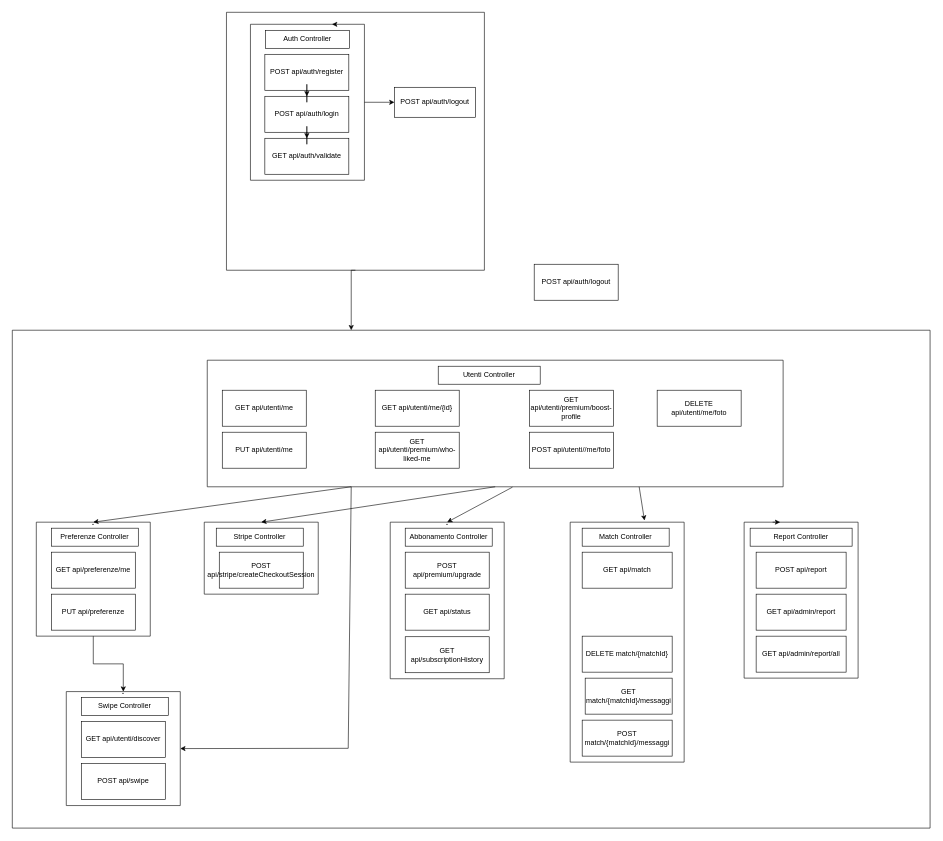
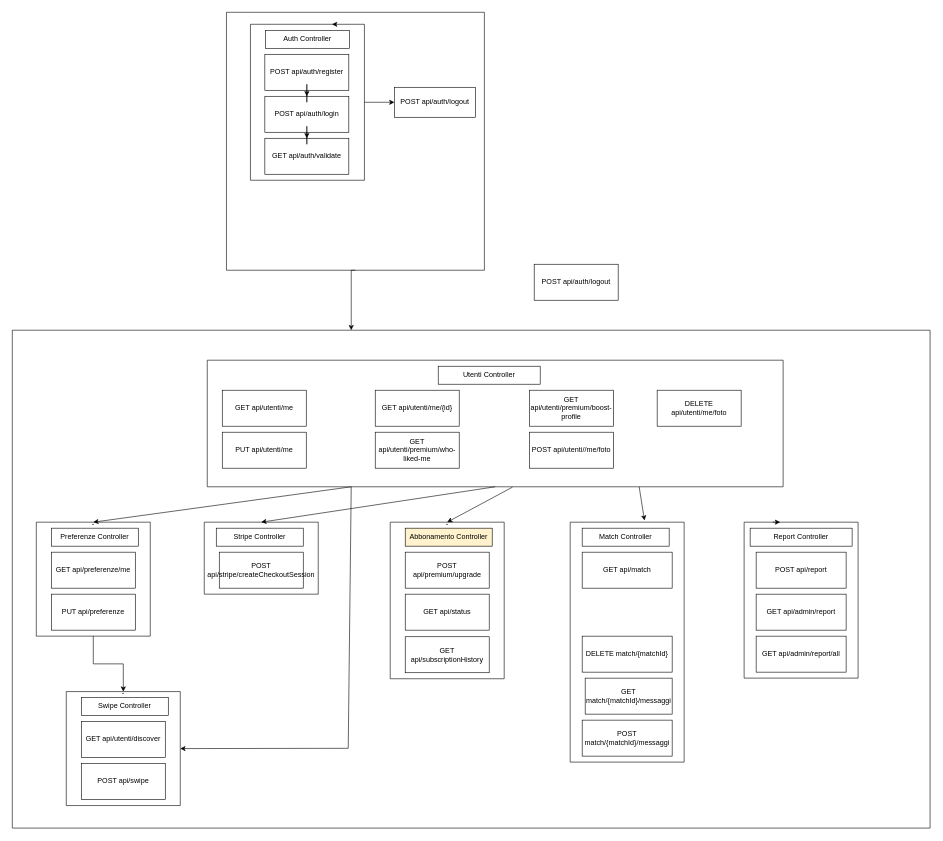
- <mxCell id="31" value="Abbonamento Controller" style="rounded=0;whiteSpace=wrap;html=1;" parent="30" vertex="1"><mxGeometry x="25" y="10" width="145" height="30" as="geometry" /></mxCell>
+ <mxCell id="31" value="Abbonamento Controller" style="rounded=0;whiteSpace=wrap;html=1;fillColor=#fff2cc;" parent="30" vertex="1"><mxGeometry x="25" y="10" width="145" height="30" as="geometry" /></mxCell>
